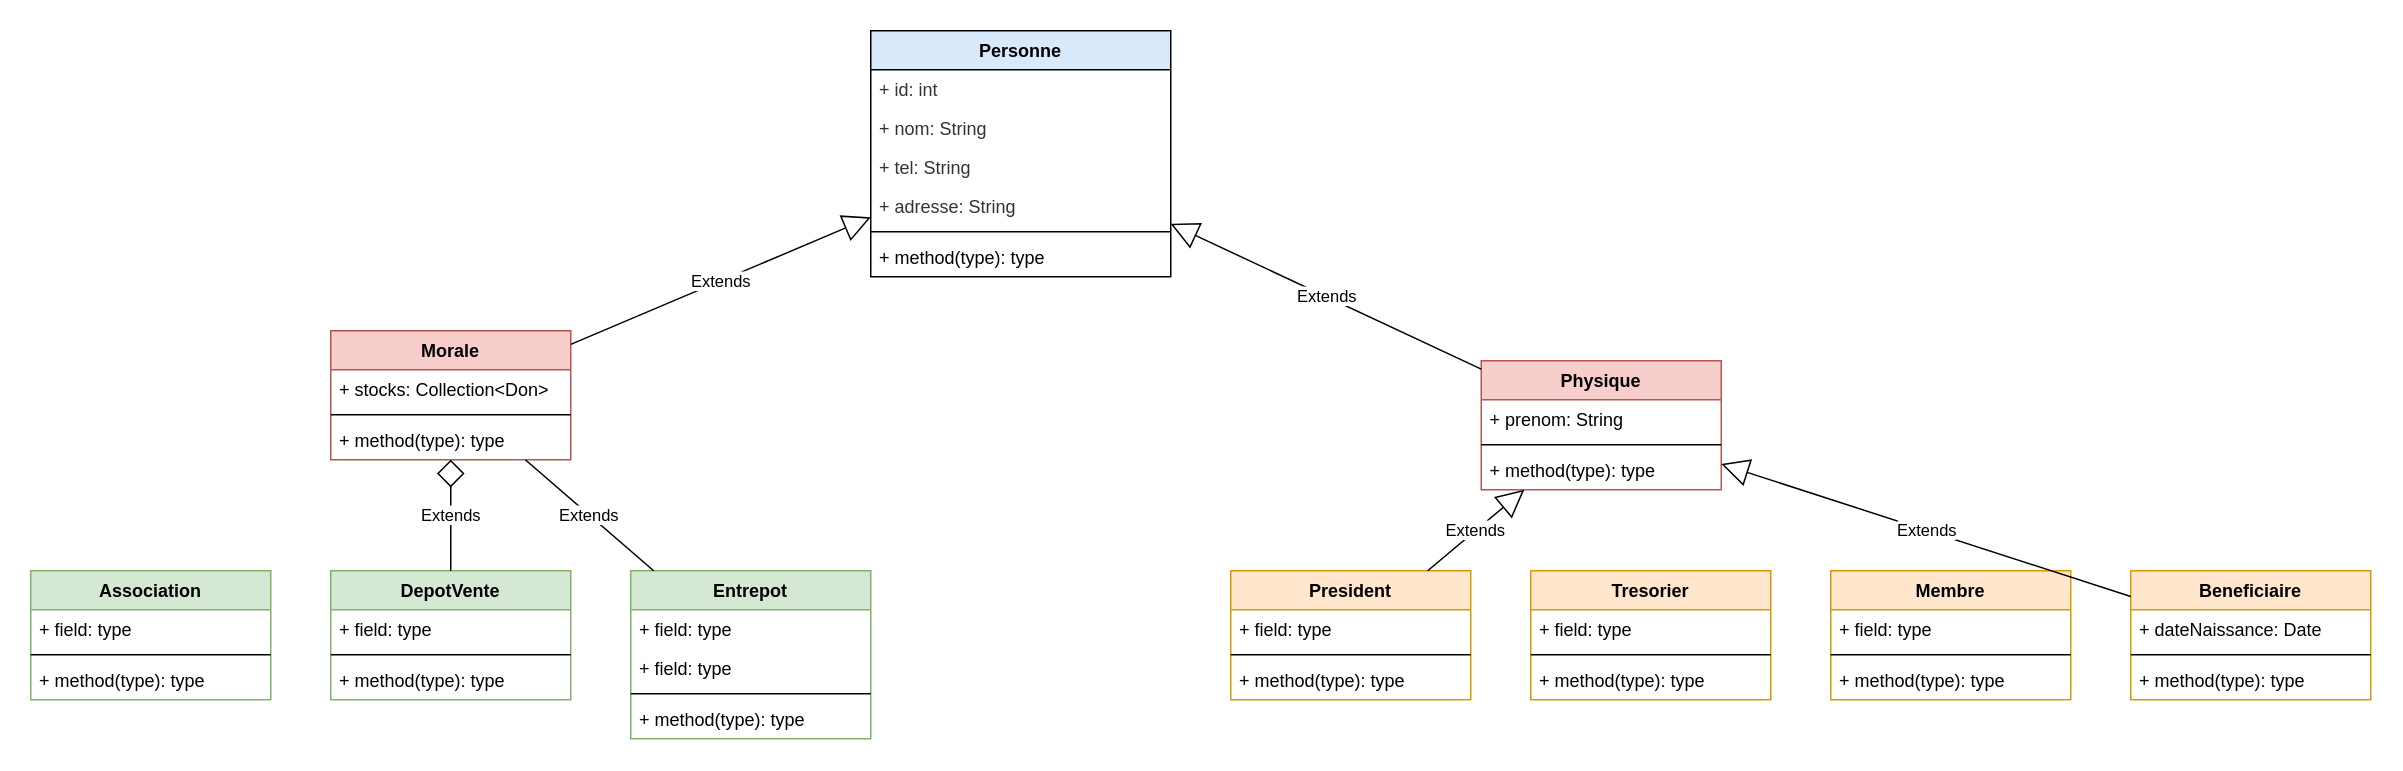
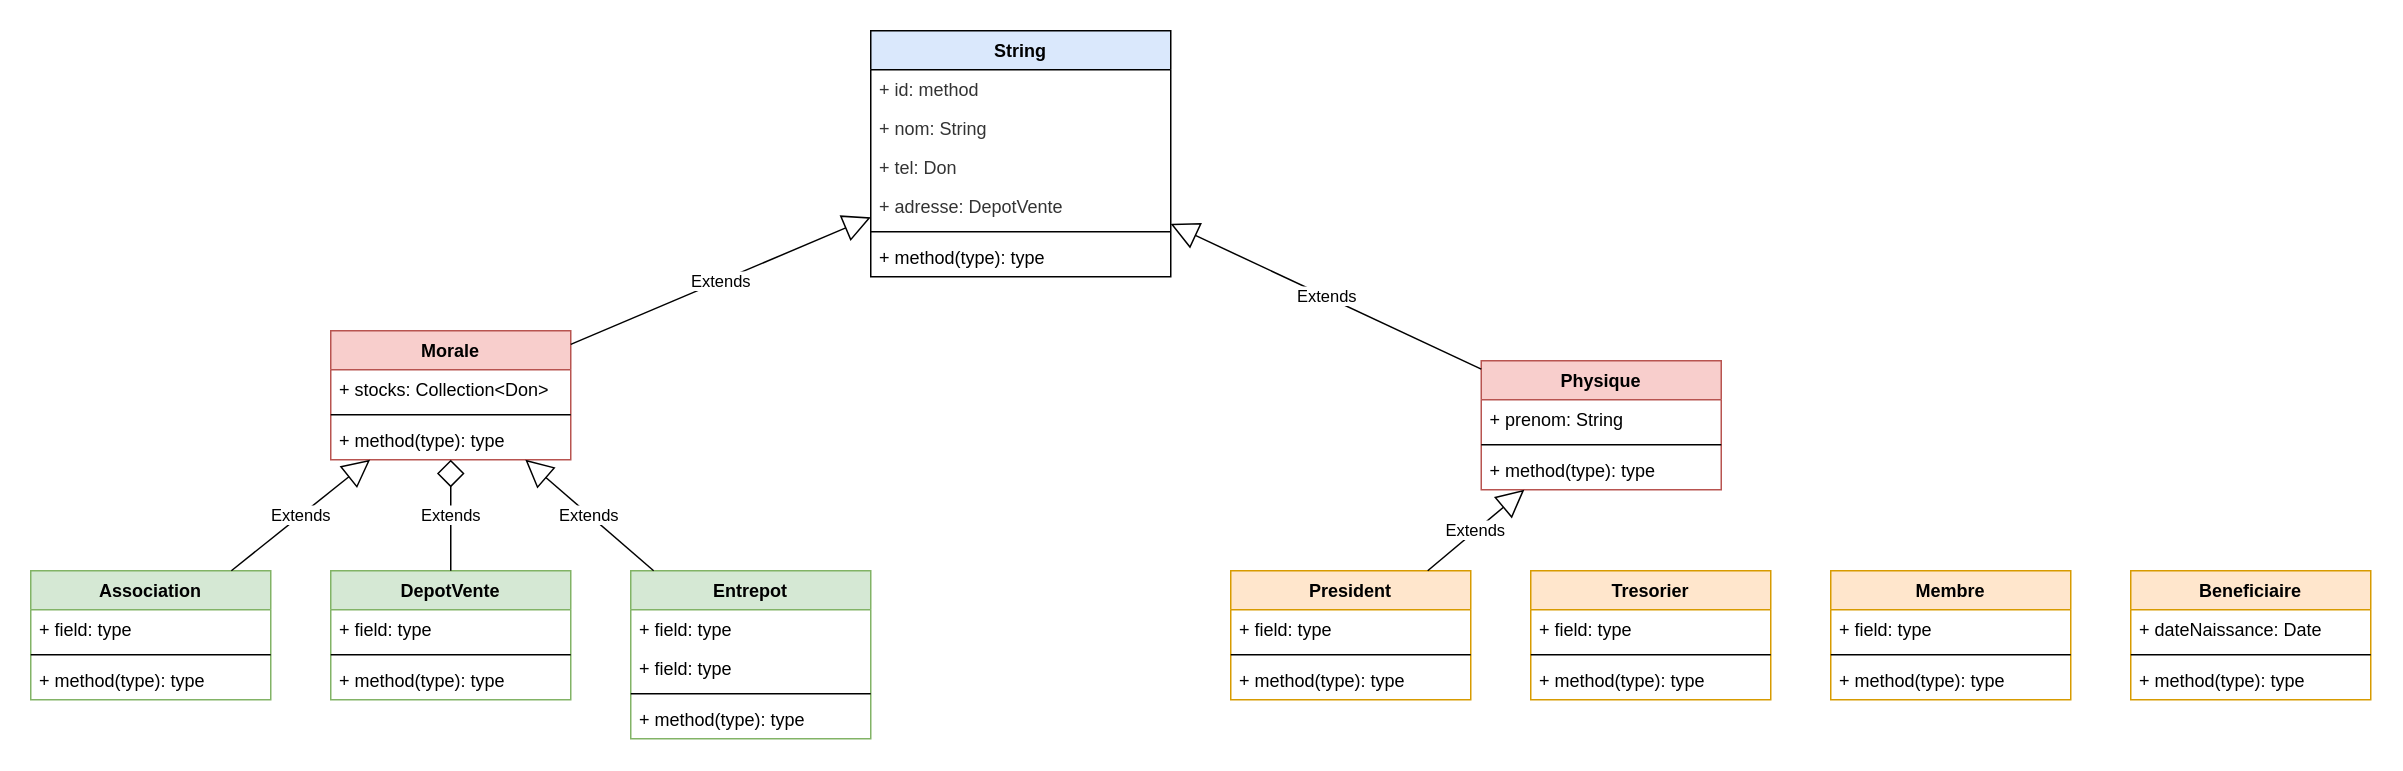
- <mxCell id="2" value="Personne" style="swimlane;fontStyle=1;align=center;verticalAlign=top;childLayout=stackLayout;horizontal=1;startSize=26;horizontalStack=0;resizeParent=1;resizeParentMax=0;resizeLast=0;collapsible=1;marginBottom=0;fillColor=#dae8fc;strokeColor=#000000;" parent="1" vertex="1"><mxGeometry x="580" y="20" width="200" height="164" as="geometry" /></mxCell>
+ <mxCell id="2" value="String" style="swimlane;fontStyle=1;align=center;verticalAlign=top;childLayout=stackLayout;horizontal=1;startSize=26;horizontalStack=0;resizeParent=1;resizeParentMax=0;resizeLast=0;collapsible=1;marginBottom=0;fillColor=#dae8fc;strokeColor=#000000;" parent="1" vertex="1"><mxGeometry x="580" y="20" width="200" height="164" as="geometry" /></mxCell>
- <mxCell id="3" value="+ id: int" style="text;strokeColor=none;fillColor=none;align=left;verticalAlign=top;spacingLeft=4;spacingRight=4;overflow=hidden;rotatable=0;points=[[0,0.5],[1,0.5]];portConstraint=eastwest;fontColor=#333333;" vertex="1" parent="2"><mxGeometry y="26" width="200" height="26" as="geometry" /></mxCell>
+ <mxCell id="3" value="+ id: method" style="text;strokeColor=none;fillColor=none;align=left;verticalAlign=top;spacingLeft=4;spacingRight=4;overflow=hidden;rotatable=0;points=[[0,0.5],[1,0.5]];portConstraint=eastwest;fontColor=#333333;" vertex="1" parent="2"><mxGeometry y="26" width="200" height="26" as="geometry" /></mxCell>
- <mxCell id="5" value="+ tel: String" style="text;strokeColor=none;fillColor=none;align=left;verticalAlign=top;spacingLeft=4;spacingRight=4;overflow=hidden;rotatable=0;points=[[0,0.5],[1,0.5]];portConstraint=eastwest;fontColor=#333333;" vertex="1" parent="2"><mxGeometry y="78" width="200" height="26" as="geometry" /></mxCell>
+ <mxCell id="5" value="+ tel: Don" style="text;strokeColor=none;fillColor=none;align=left;verticalAlign=top;spacingLeft=4;spacingRight=4;overflow=hidden;rotatable=0;points=[[0,0.5],[1,0.5]];portConstraint=eastwest;fontColor=#333333;" vertex="1" parent="2"><mxGeometry y="78" width="200" height="26" as="geometry" /></mxCell>
- <mxCell id="6" value="+ adresse: String" style="text;strokeColor=none;fillColor=none;align=left;verticalAlign=top;spacingLeft=4;spacingRight=4;overflow=hidden;rotatable=0;points=[[0,0.5],[1,0.5]];portConstraint=eastwest;fontColor=#333333;" vertex="1" parent="2"><mxGeometry y="104" width="200" height="26" as="geometry" /></mxCell>
+ <mxCell id="6" value="+ adresse: DepotVente" style="text;strokeColor=none;fillColor=none;align=left;verticalAlign=top;spacingLeft=4;spacingRight=4;overflow=hidden;rotatable=0;points=[[0,0.5],[1,0.5]];portConstraint=eastwest;fontColor=#333333;" vertex="1" parent="2"><mxGeometry y="104" width="200" height="26" as="geometry" /></mxCell>
- <mxCell id="34" value="Extends" style="endArrow=none;endSize=16;endFill=0;html=1;" parent="1" source="25" target="9" edge="1"><mxGeometry width="160" relative="1" as="geometry"><mxPoint x="20" y="490" as="sourcePoint" /><mxPoint x="180" y="490" as="targetPoint" /></mxGeometry></mxCell>
+ <mxCell id="34" value="Extends" style="endArrow=block;endSize=16;endFill=0;html=1;" parent="1" source="25" target="9" edge="1"><mxGeometry width="160" relative="1" as="geometry"><mxPoint x="20" y="490" as="sourcePoint" /><mxPoint x="180" y="490" as="targetPoint" /></mxGeometry></mxCell>
+ <mxCell id="32" value="Extends" style="endArrow=block;endSize=16;endFill=0;html=1;" parent="1" source="17" target="9" edge="1"><mxGeometry width="160" relative="1" as="geometry"><mxPoint x="20" y="490" as="sourcePoint" /><mxPoint x="180" y="490" as="targetPoint" /></mxGeometry></mxCell>
- <mxCell id="52" value="Extends" style="endArrow=block;endSize=16;endFill=0;html=1;" parent="1" source="47" target="13" edge="1"><mxGeometry width="160" relative="1" as="geometry"><mxPoint x="50" y="490" as="sourcePoint" /><mxPoint x="210" y="490" as="targetPoint" /></mxGeometry></mxCell>
